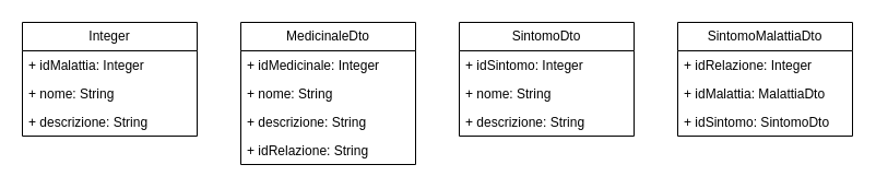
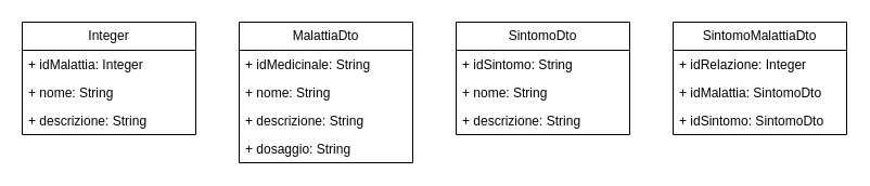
- <mxCell id="6" value="MedicinaleDto" style="swimlane;fontStyle=0;childLayout=stackLayout;horizontal=1;startSize=26;fillColor=none;horizontalStack=0;resizeParent=1;resizeParentMax=0;resizeLast=0;collapsible=1;marginBottom=0;whiteSpace=wrap;html=1;" vertex="1" parent="1"><mxGeometry x="220" y="20" width="160" height="130" as="geometry" /></mxCell>
+ <mxCell id="6" value="MalattiaDto" style="swimlane;fontStyle=0;childLayout=stackLayout;horizontal=1;startSize=26;fillColor=none;horizontalStack=0;resizeParent=1;resizeParentMax=0;resizeLast=0;collapsible=1;marginBottom=0;whiteSpace=wrap;html=1;" vertex="1" parent="1"><mxGeometry x="220" y="20" width="160" height="130" as="geometry" /></mxCell>
- <mxCell id="7" value="+ idMedicinale: Integer" style="text;strokeColor=none;fillColor=none;align=left;verticalAlign=top;spacingLeft=4;spacingRight=4;overflow=hidden;rotatable=0;points=[[0,0.5],[1,0.5]];portConstraint=eastwest;whiteSpace=wrap;html=1;" vertex="1" parent="6"><mxGeometry y="26" width="160" height="26" as="geometry" /></mxCell>
+ <mxCell id="7" value="+ idMedicinale: String" style="text;strokeColor=none;fillColor=none;align=left;verticalAlign=top;spacingLeft=4;spacingRight=4;overflow=hidden;rotatable=0;points=[[0,0.5],[1,0.5]];portConstraint=eastwest;whiteSpace=wrap;html=1;" vertex="1" parent="6"><mxGeometry y="26" width="160" height="26" as="geometry" /></mxCell>
- <mxCell id="12" value="+ idSintomo: Integer" style="text;strokeColor=none;fillColor=none;align=left;verticalAlign=top;spacingLeft=4;spacingRight=4;overflow=hidden;rotatable=0;points=[[0,0.5],[1,0.5]];portConstraint=eastwest;whiteSpace=wrap;html=1;" vertex="1" parent="11"><mxGeometry y="26" width="160" height="26" as="geometry" /></mxCell>
+ <mxCell id="12" value="+ idSintomo: String" style="text;strokeColor=none;fillColor=none;align=left;verticalAlign=top;spacingLeft=4;spacingRight=4;overflow=hidden;rotatable=0;points=[[0,0.5],[1,0.5]];portConstraint=eastwest;whiteSpace=wrap;html=1;" vertex="1" parent="11"><mxGeometry y="26" width="160" height="26" as="geometry" /></mxCell>
- <mxCell id="17" value="+ idMalattia: MalattiaDto" style="text;strokeColor=none;fillColor=none;align=left;verticalAlign=top;spacingLeft=4;spacingRight=4;overflow=hidden;rotatable=0;points=[[0,0.5],[1,0.5]];portConstraint=eastwest;whiteSpace=wrap;html=1;" vertex="1" parent="15"><mxGeometry y="52" width="160" height="26" as="geometry" /></mxCell>
+ <mxCell id="17" value="+ idMalattia: SintomoDto" style="text;strokeColor=none;fillColor=none;align=left;verticalAlign=top;spacingLeft=4;spacingRight=4;overflow=hidden;rotatable=0;points=[[0,0.5],[1,0.5]];portConstraint=eastwest;whiteSpace=wrap;html=1;" vertex="1" parent="15"><mxGeometry y="52" width="160" height="26" as="geometry" /></mxCell>
- <mxCell id="10" value="+ idRelazione: String" style="text;strokeColor=none;fillColor=none;align=left;verticalAlign=top;spacingLeft=4;spacingRight=4;overflow=hidden;rotatable=0;points=[[0,0.5],[1,0.5]];portConstraint=eastwest;whiteSpace=wrap;html=1;" vertex="1" parent="6"><mxGeometry y="104" width="160" height="26" as="geometry" /></mxCell>
+ <mxCell id="10" value="+ dosaggio: String" style="text;strokeColor=none;fillColor=none;align=left;verticalAlign=top;spacingLeft=4;spacingRight=4;overflow=hidden;rotatable=0;points=[[0,0.5],[1,0.5]];portConstraint=eastwest;whiteSpace=wrap;html=1;" vertex="1" parent="6"><mxGeometry y="104" width="160" height="26" as="geometry" /></mxCell>
